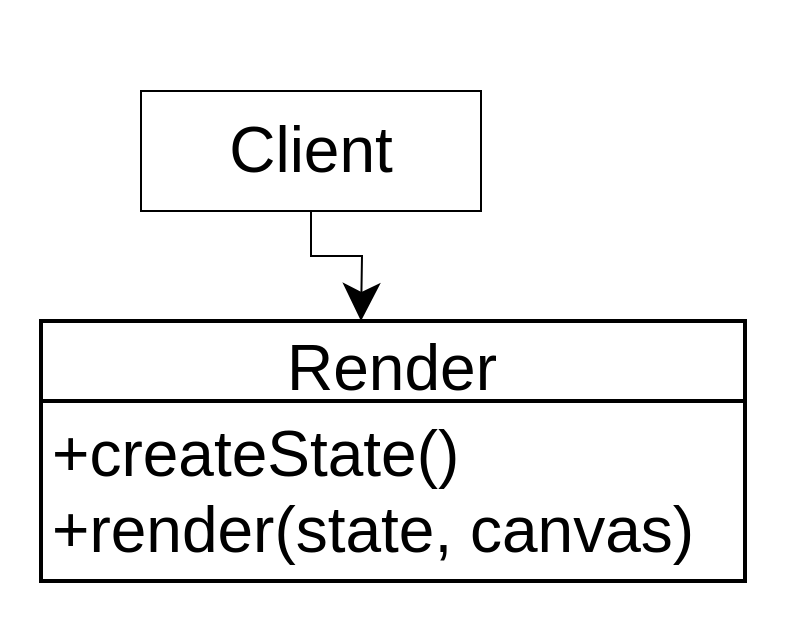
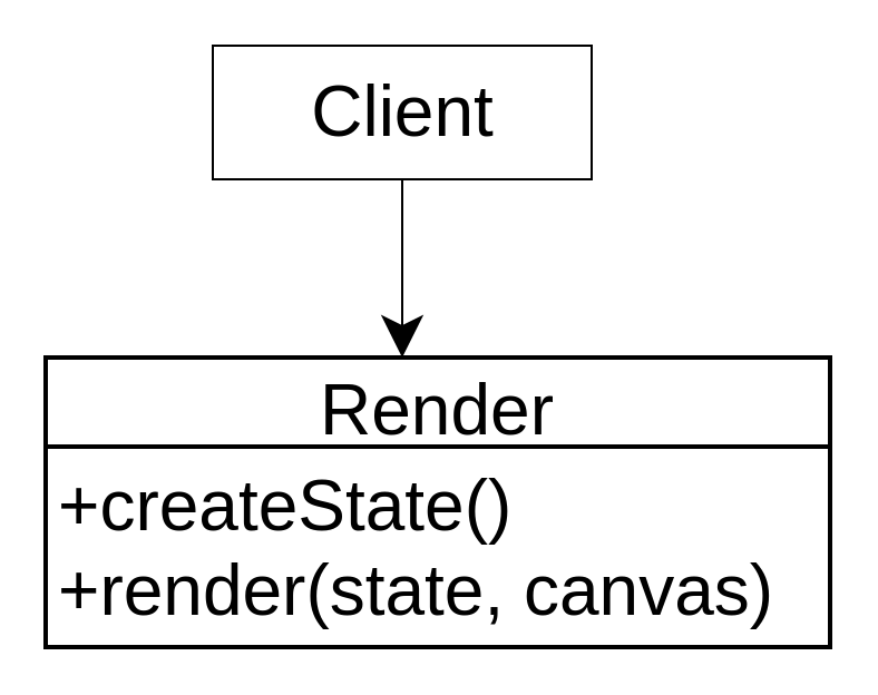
- <mxCell id="3" value="Client" style="html=1;fontSize=32;" parent="1" vertex="1"><mxGeometry x="70" y="45" width="170" height="60" as="geometry" /></mxCell>
+ <mxCell id="3" value="Client" style="html=1;fontSize=32;" parent="1" vertex="1"><mxGeometry x="95" y="20" width="170" height="60" as="geometry" /></mxCell>
